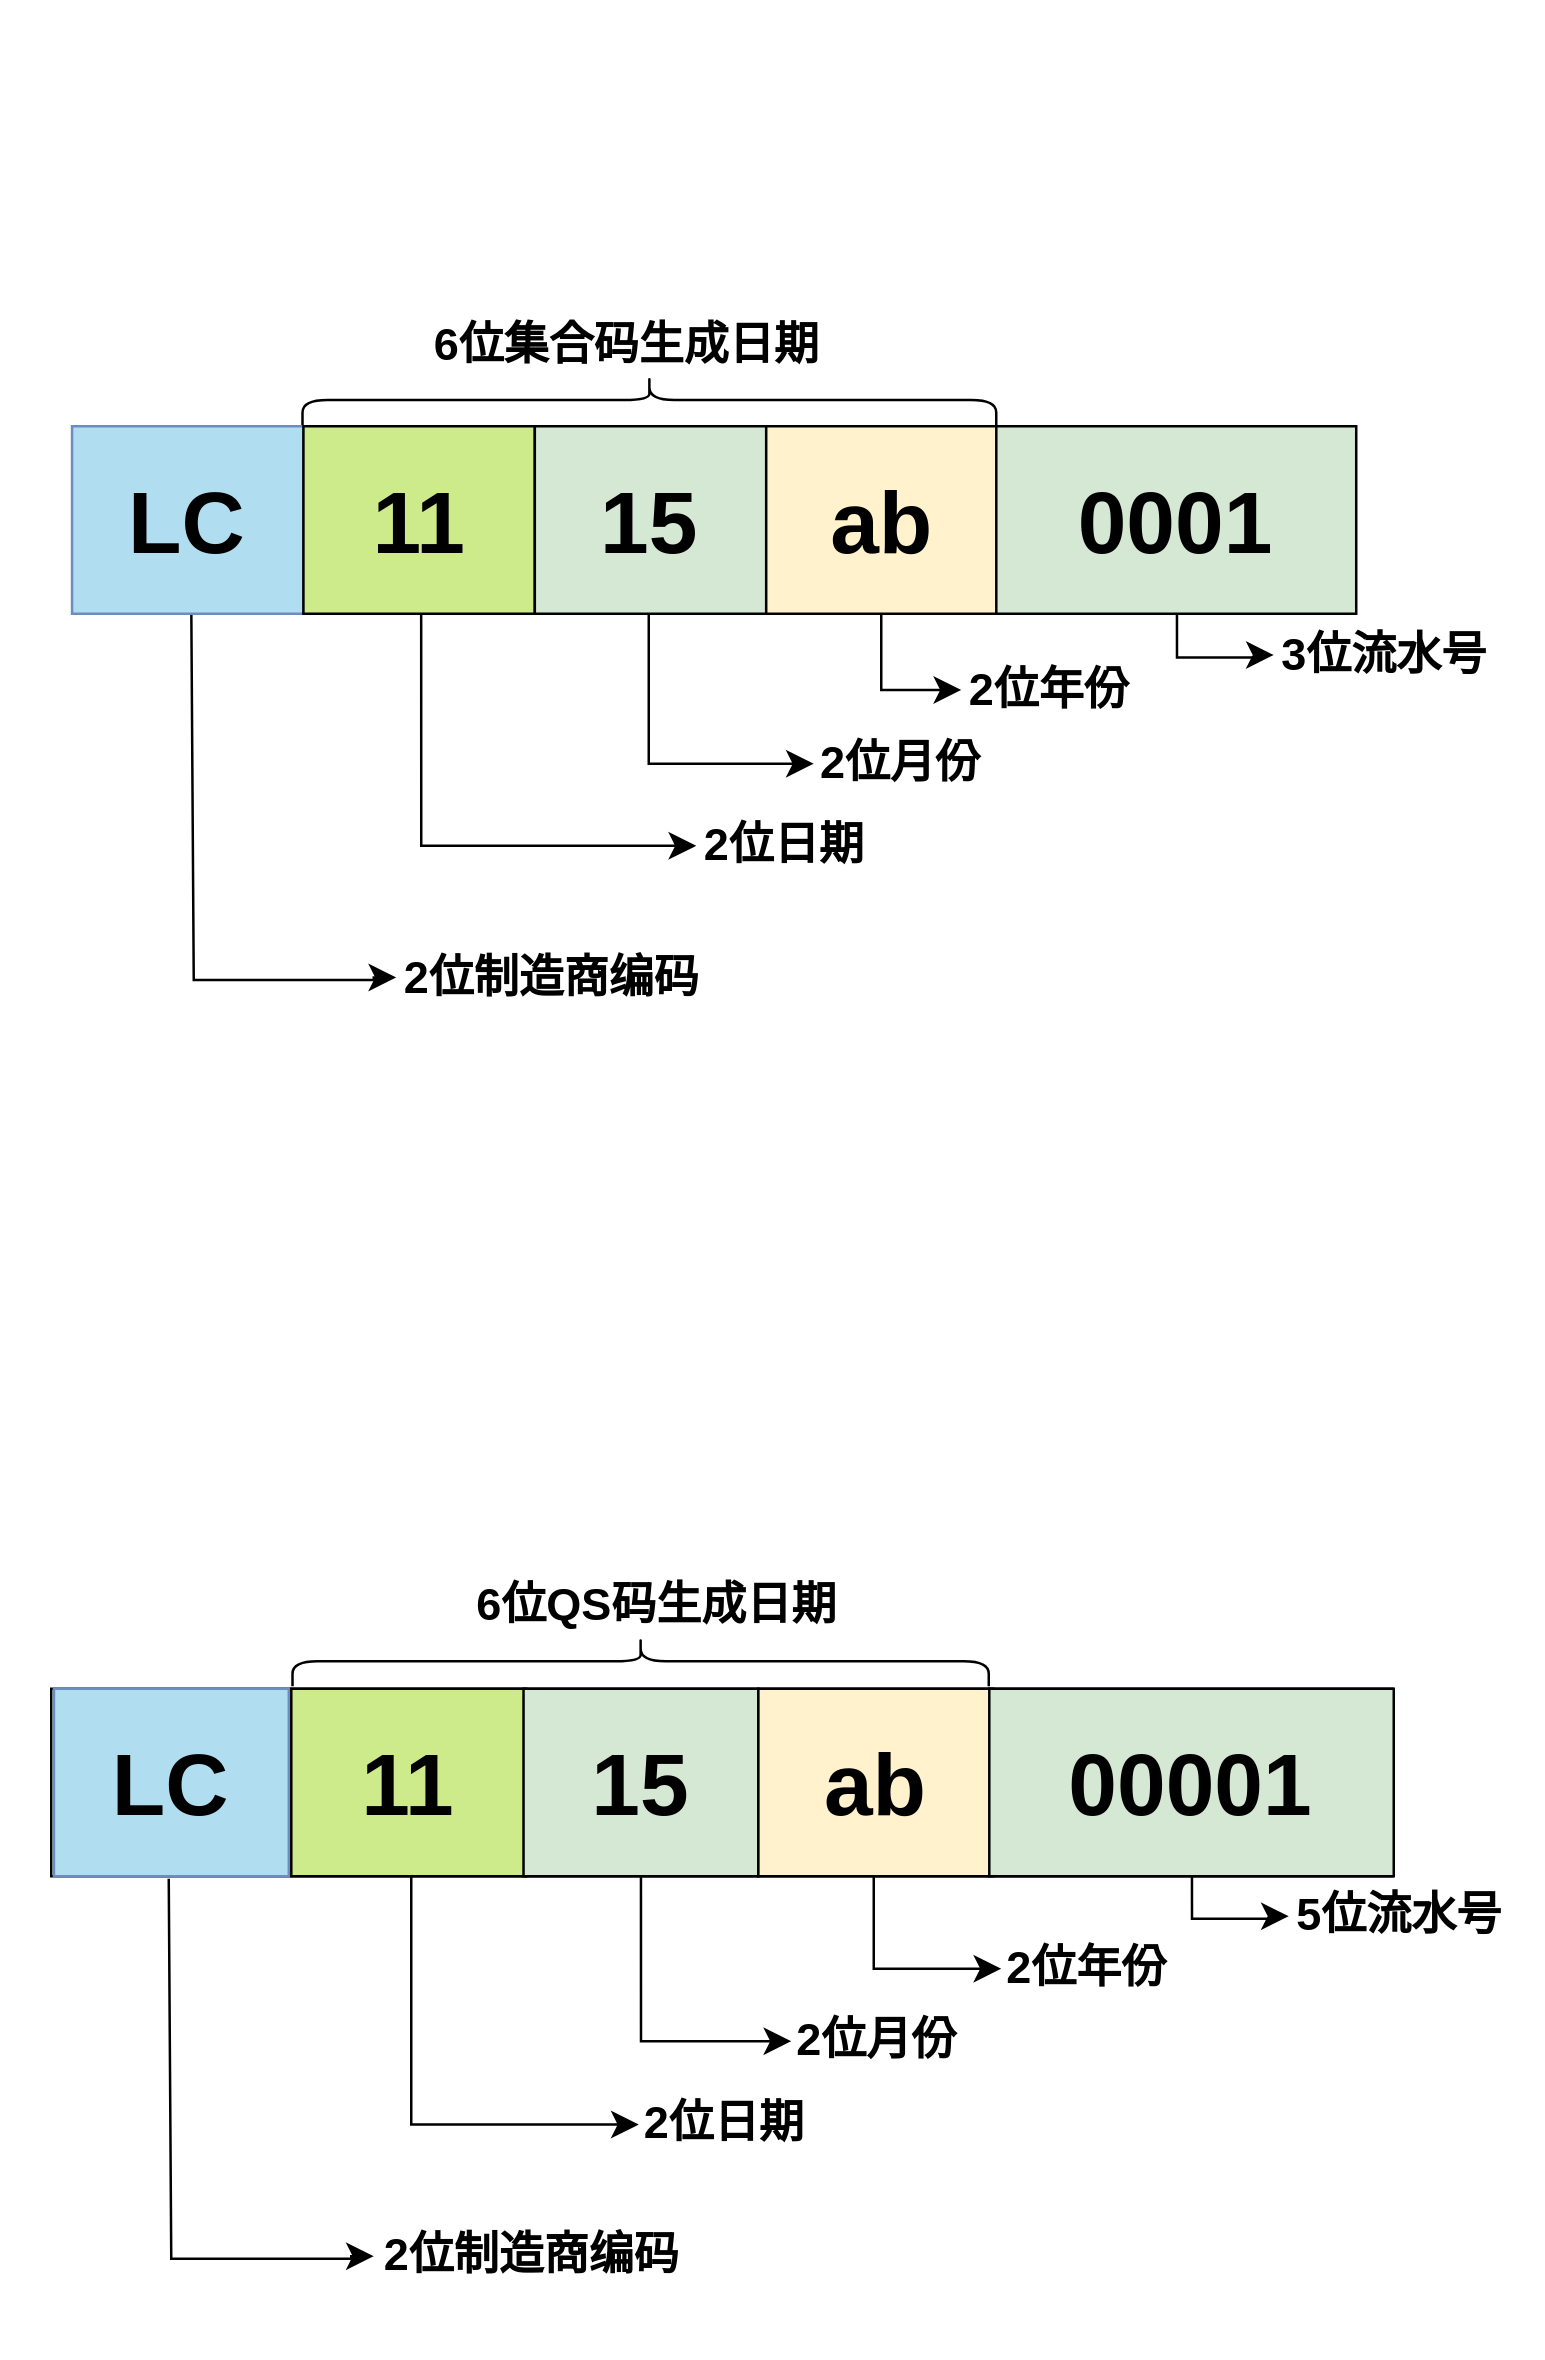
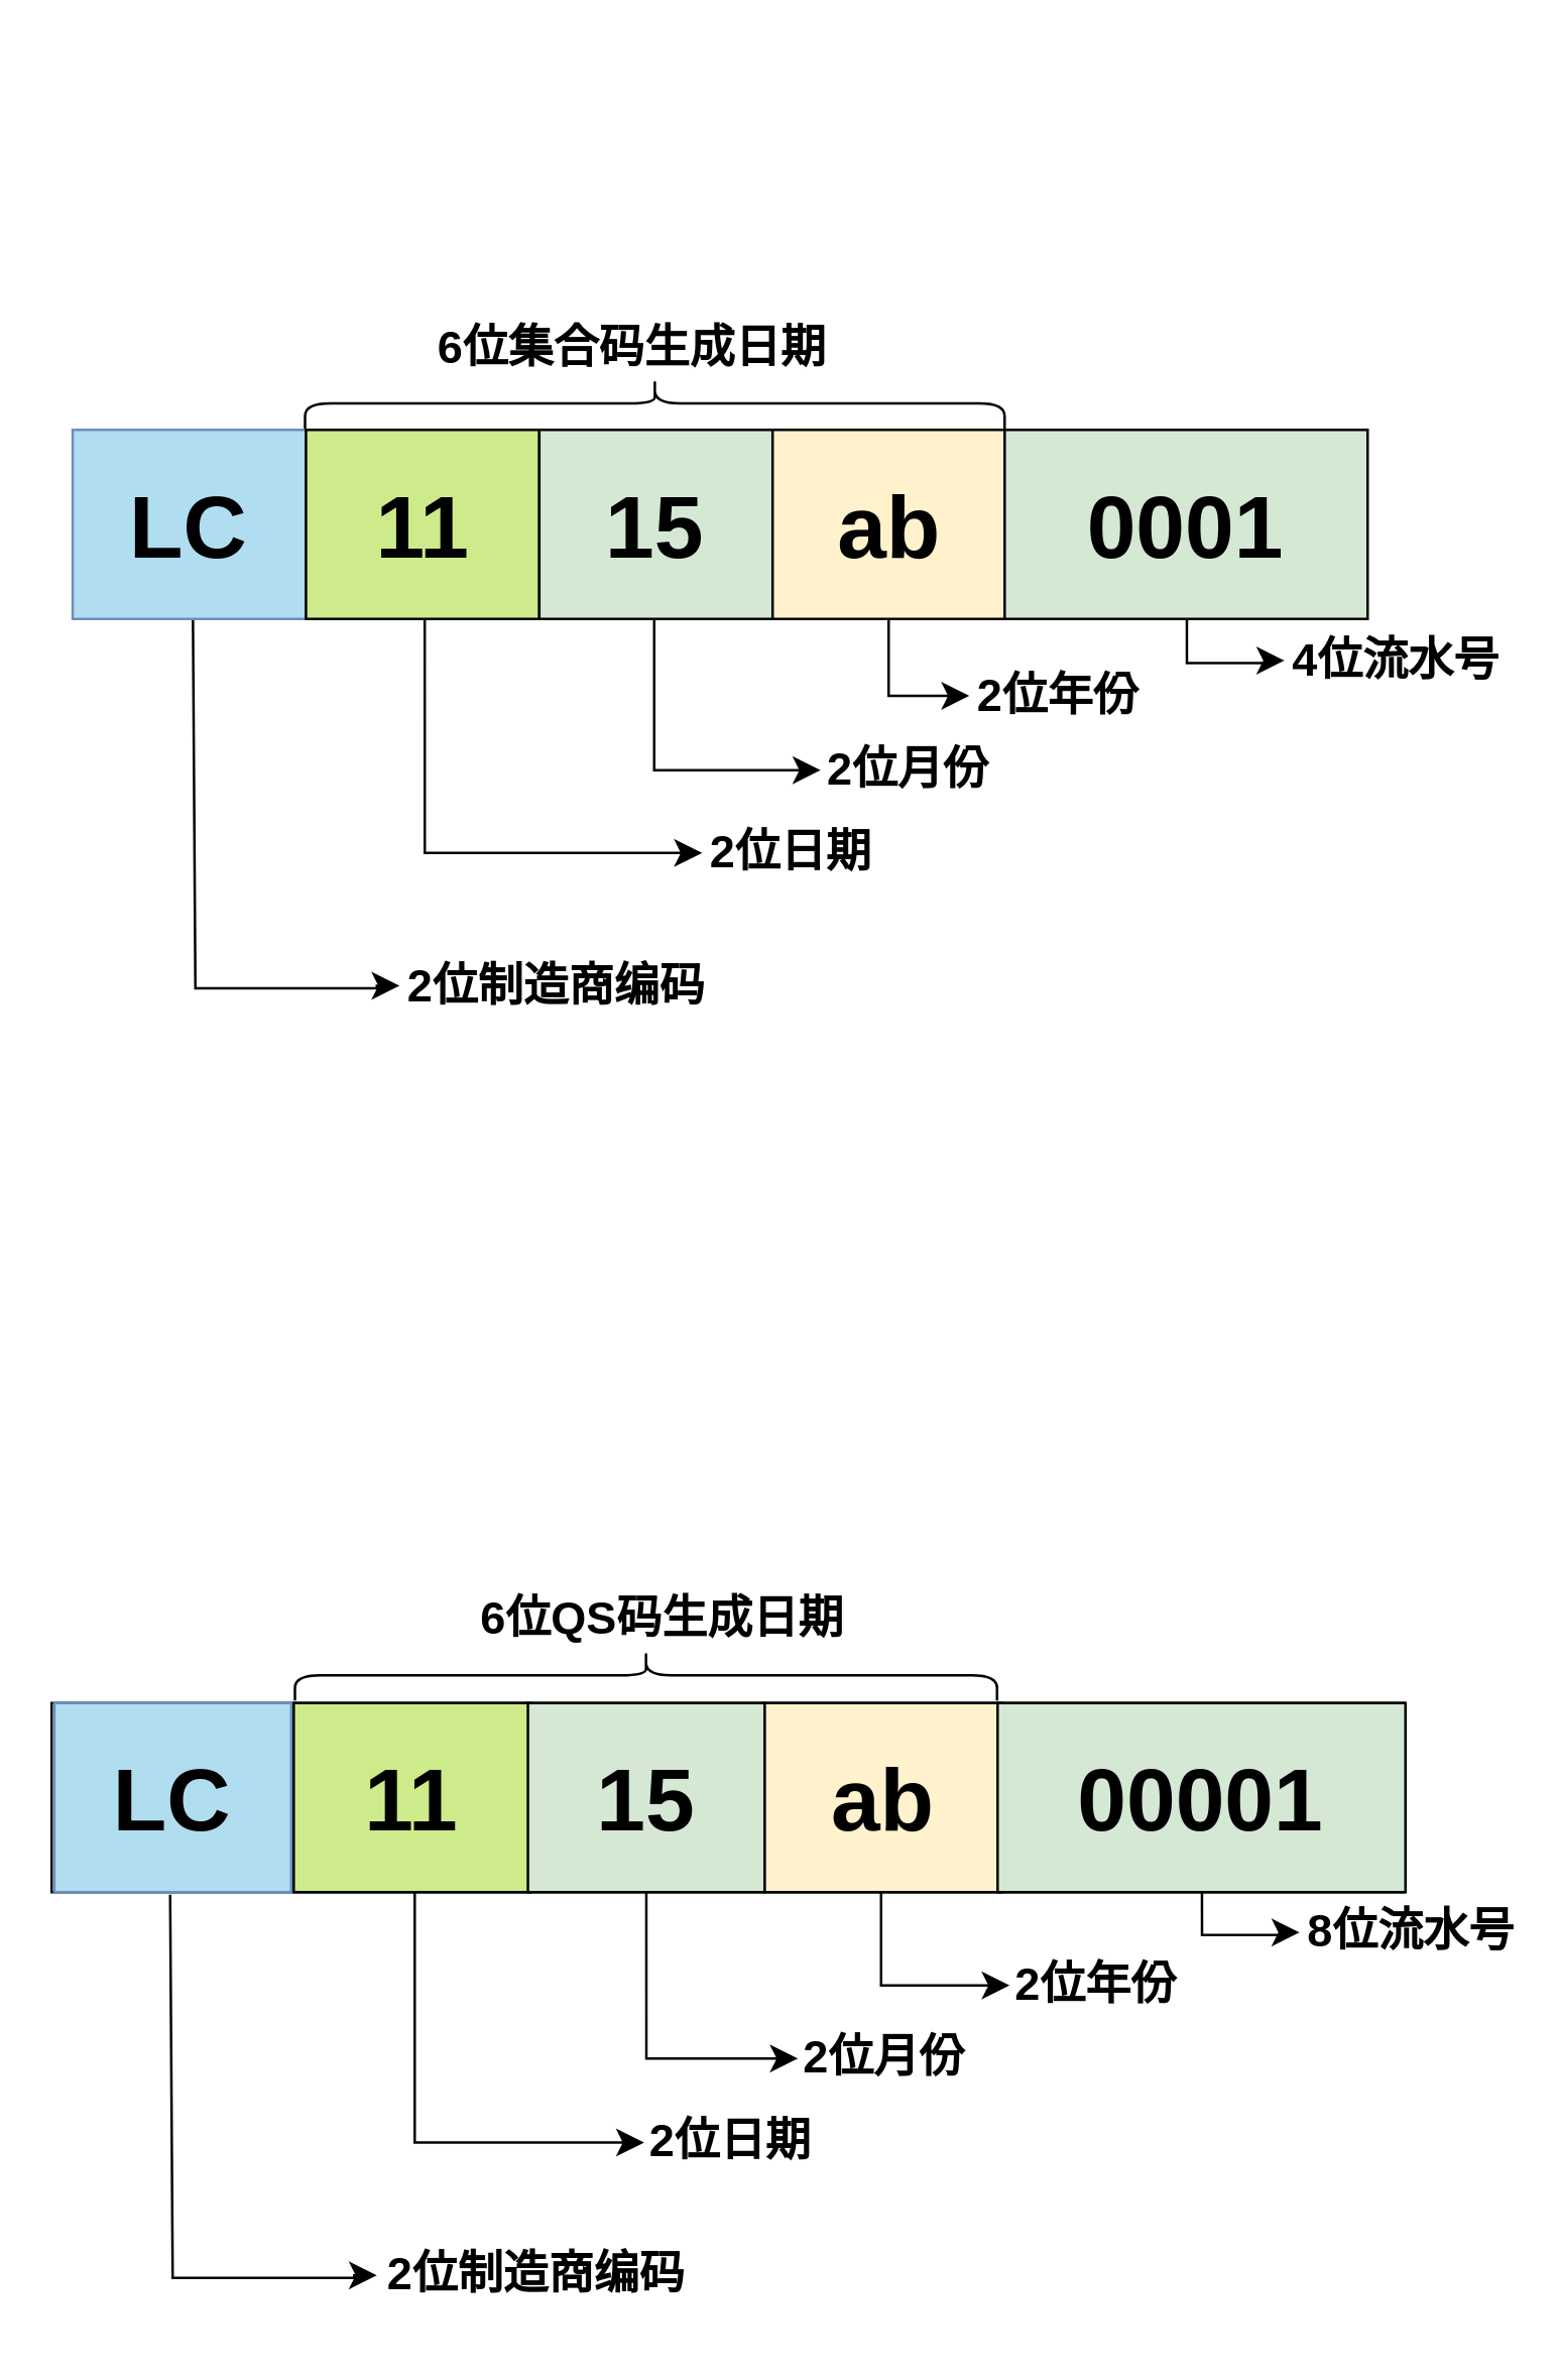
- <mxCell id="20" value="3位流水号" style="text;strokeColor=none;fillColor=none;html=1;fontSize=18;fontStyle=1;verticalAlign=middle;align=center;movable=1;resizable=1;rotatable=1;deletable=1;editable=1;locked=0;connectable=1;" parent="1" vertex="1"><mxGeometry x="515.5" y="246.5" width="74.5" height="30" as="geometry" /></mxCell>
+ <mxCell id="20" value="4位流水号" style="text;strokeColor=none;fillColor=none;html=1;fontSize=18;fontStyle=1;verticalAlign=middle;align=center;movable=1;resizable=1;rotatable=1;deletable=1;editable=1;locked=0;connectable=1;" parent="1" vertex="1"><mxGeometry x="515.5" y="246.5" width="74.5" height="30" as="geometry" /></mxCell>
- <mxCell id="8" value="5位流水号" style="text;strokeColor=none;fillColor=none;html=1;fontSize=18;fontStyle=1;verticalAlign=middle;align=center;movable=1;resizable=1;rotatable=1;deletable=1;editable=1;locked=0;connectable=1;" parent="1" vertex="1"><mxGeometry x="521.5" y="751" width="74.5" height="30" as="geometry" /></mxCell>
+ <mxCell id="8" value="8位流水号" style="text;strokeColor=none;fillColor=none;html=1;fontSize=18;fontStyle=1;verticalAlign=middle;align=center;movable=1;resizable=1;rotatable=1;deletable=1;editable=1;locked=0;connectable=1;" parent="1" vertex="1"><mxGeometry x="521.5" y="751" width="74.5" height="30" as="geometry" /></mxCell>
